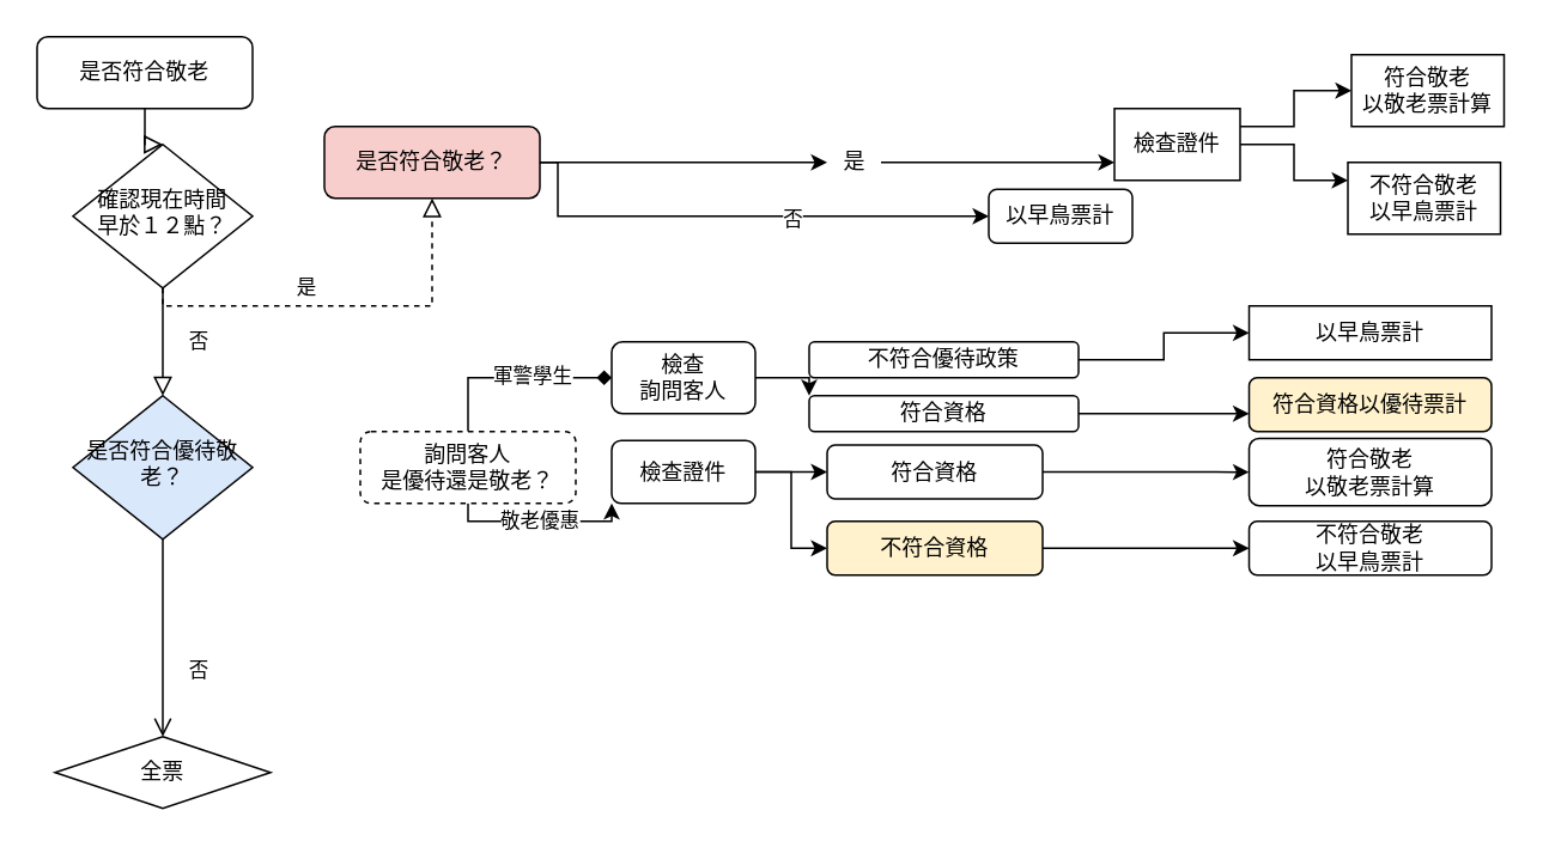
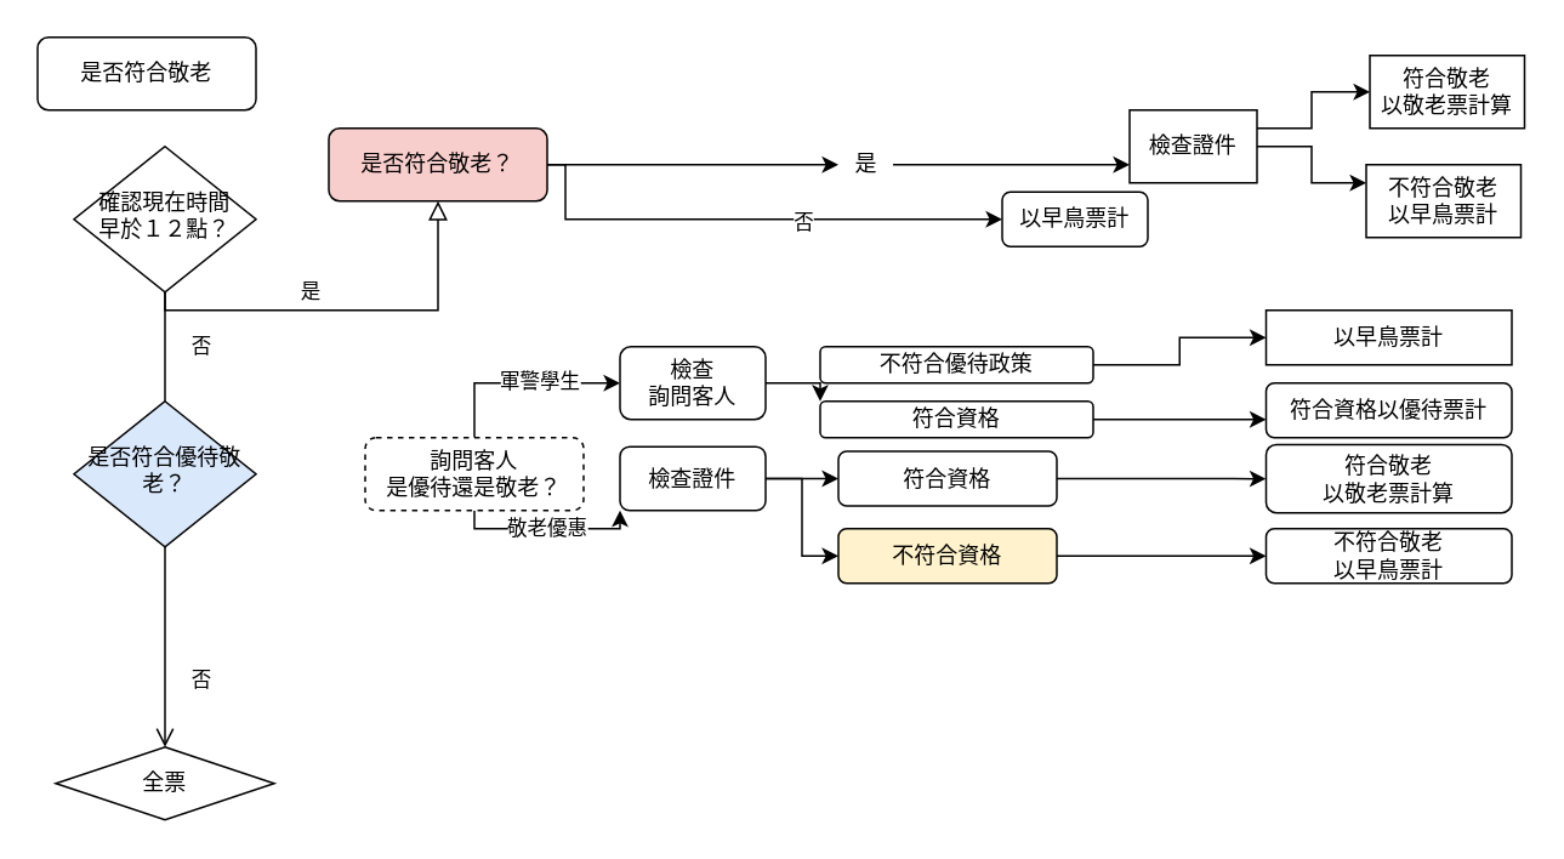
- <mxCell id="2" value="" style="rounded=0;html=1;jettySize=auto;orthogonalLoop=1;fontSize=11;endArrow=block;endFill=0;endSize=8;strokeWidth=1;shadow=0;labelBackgroundColor=none;edgeStyle=orthogonalEdgeStyle;" parent="1" source="3" target="6" edge="1"><mxGeometry relative="1" as="geometry" /></mxCell>
- <mxCell id="5" value="是" style="edgeStyle=orthogonalEdgeStyle;rounded=0;html=1;jettySize=auto;orthogonalLoop=1;fontSize=11;endArrow=block;endFill=0;endSize=8;strokeWidth=1;shadow=0;labelBackgroundColor=none;dashed=1;" parent="1" source="6" target="10" edge="1"><mxGeometry x="-0.182" y="10" relative="1" as="geometry"><mxPoint as="offset" /><Array as="points"><mxPoint x="230" y="170" /><mxPoint x="400" y="170" /></Array></mxGeometry></mxCell>
+ <mxCell id="5" value="是" style="edgeStyle=orthogonalEdgeStyle;rounded=0;html=1;jettySize=auto;orthogonalLoop=1;fontSize=11;endArrow=block;endFill=0;endSize=8;strokeWidth=1;shadow=0;labelBackgroundColor=none;" parent="1" source="6" target="10" edge="1"><mxGeometry x="-0.182" y="10" relative="1" as="geometry"><mxPoint as="offset" /><Array as="points"><mxPoint x="230" y="170" /><mxPoint x="400" y="170" /></Array></mxGeometry></mxCell>
- <mxCell id="4" value="否" style="rounded=0;html=1;jettySize=auto;orthogonalLoop=1;fontSize=11;endArrow=block;endFill=0;endSize=8;strokeWidth=1;shadow=0;labelBackgroundColor=none;edgeStyle=orthogonalEdgeStyle;" parent="1" source="6" target="12" edge="1"><mxGeometry y="20" relative="1" as="geometry"><mxPoint as="offset" /></mxGeometry></mxCell>
+ <mxCell id="4" value="否" style="rounded=0;html=1;jettySize=auto;orthogonalLoop=1;fontSize=11;endArrow=none;endFill=0;endSize=8;strokeWidth=1;shadow=0;labelBackgroundColor=none;edgeStyle=orthogonalEdgeStyle;" parent="1" source="6" target="12" edge="1"><mxGeometry y="20" relative="1" as="geometry"><mxPoint as="offset" /></mxGeometry></mxCell>
- <mxCell id="14" value="" style="edgeStyle=orthogonalEdgeStyle;rounded=0;orthogonalLoop=1;jettySize=auto;html=1;endArrow=diamond;" edge="1" parent="1" source="18" target="26"><mxGeometry relative="1" as="geometry"><Array as="points"><mxPoint x="390" y="210" /></Array></mxGeometry></mxCell>
+ <mxCell id="14" value="" style="edgeStyle=orthogonalEdgeStyle;rounded=0;orthogonalLoop=1;jettySize=auto;html=1;" edge="1" parent="1" source="18" target="26"><mxGeometry relative="1" as="geometry"><Array as="points"><mxPoint x="390" y="210" /></Array></mxGeometry></mxCell>
- <mxCell id="34" value="&lt;span&gt;符合資格以優待票計&lt;/span&gt;" style="rounded=1;whiteSpace=wrap;html=1;fillColor=#fff2cc;" vertex="1" parent="1"><mxGeometry x="695" y="210" width="135" height="30" as="geometry" /></mxCell>
+ <mxCell id="34" value="&lt;span&gt;符合資格以優待票計&lt;/span&gt;" style="rounded=1;whiteSpace=wrap;html=1;" vertex="1" parent="1"><mxGeometry x="695" y="210" width="135" height="30" as="geometry" /></mxCell>
